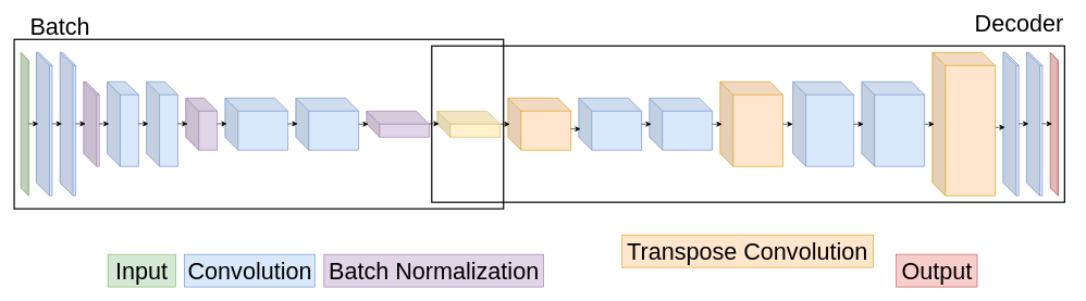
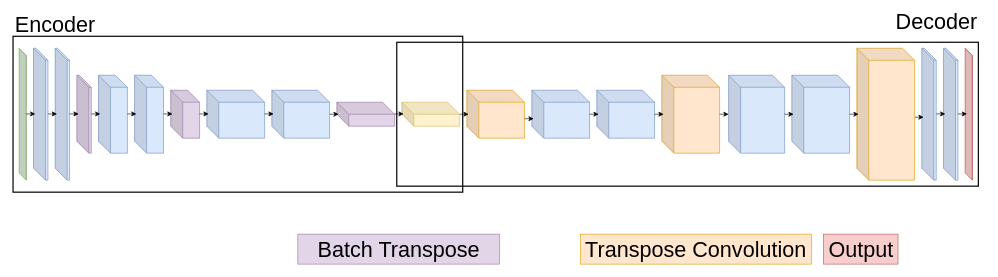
- <mxCell id="51" value="Batch" style="text;html=1;strokeColor=none;fillColor=none;align=center;verticalAlign=middle;whiteSpace=wrap;rounded=0;fontSize=36;" vertex="1" parent="1"><mxGeometry x="20.5" y="24.5" width="140" height="30" as="geometry" /></mxCell>
+ <mxCell id="51" value="Encoder" style="text;html=1;strokeColor=none;fillColor=none;align=center;verticalAlign=middle;whiteSpace=wrap;rounded=0;fontSize=36;" vertex="1" parent="1"><mxGeometry x="20.5" y="24.5" width="140" height="30" as="geometry" /></mxCell>
- <mxCell id="49" value="Transpose Convolution" style="text;html=1;strokeColor=#d79b00;fillColor=#ffe6cc;align=center;verticalAlign=middle;whiteSpace=wrap;rounded=0;fontSize=36;" vertex="1" parent="1"><mxGeometry x="952" y="360" width="385" height="50" as="geometry" /></mxCell>
+ <mxCell id="49" value="Transpose Convolution" style="text;html=1;strokeColor=#d79b00;fillColor=#ffe6cc;align=center;verticalAlign=middle;whiteSpace=wrap;rounded=0;fontSize=36;" vertex="1" parent="1"><mxGeometry x="967" y="390" width="385" height="50" as="geometry" /></mxCell>
- <mxCell id="46" value="Input" style="text;html=1;strokeColor=#82b366;fillColor=#d5e8d4;align=center;verticalAlign=middle;whiteSpace=wrap;rounded=0;fontSize=36;" vertex="1" parent="1"><mxGeometry x="164" y="390" width="104" height="50" as="geometry" /></mxCell>
- <mxCell id="47" value="Convolution" style="text;html=1;strokeColor=#6c8ebf;fillColor=#dae8fc;align=center;verticalAlign=middle;whiteSpace=wrap;rounded=0;fontSize=36;" vertex="1" parent="1"><mxGeometry x="281.5" y="390" width="200" height="50" as="geometry" /></mxCell>
- <mxCell id="48" value="Batch Normalization" style="text;html=1;strokeColor=#9673a6;fillColor=#e1d5e7;align=center;verticalAlign=middle;whiteSpace=wrap;rounded=0;fontSize=36;" vertex="1" parent="1"><mxGeometry x="495.5" y="390" width="336" height="50" as="geometry" /></mxCell>
+ <mxCell id="48" value="Batch Transpose" style="text;html=1;strokeColor=#9673a6;fillColor=#e1d5e7;align=center;verticalAlign=middle;whiteSpace=wrap;rounded=0;fontSize=36;" vertex="1" parent="1"><mxGeometry x="495.5" y="390" width="336" height="50" as="geometry" /></mxCell>
